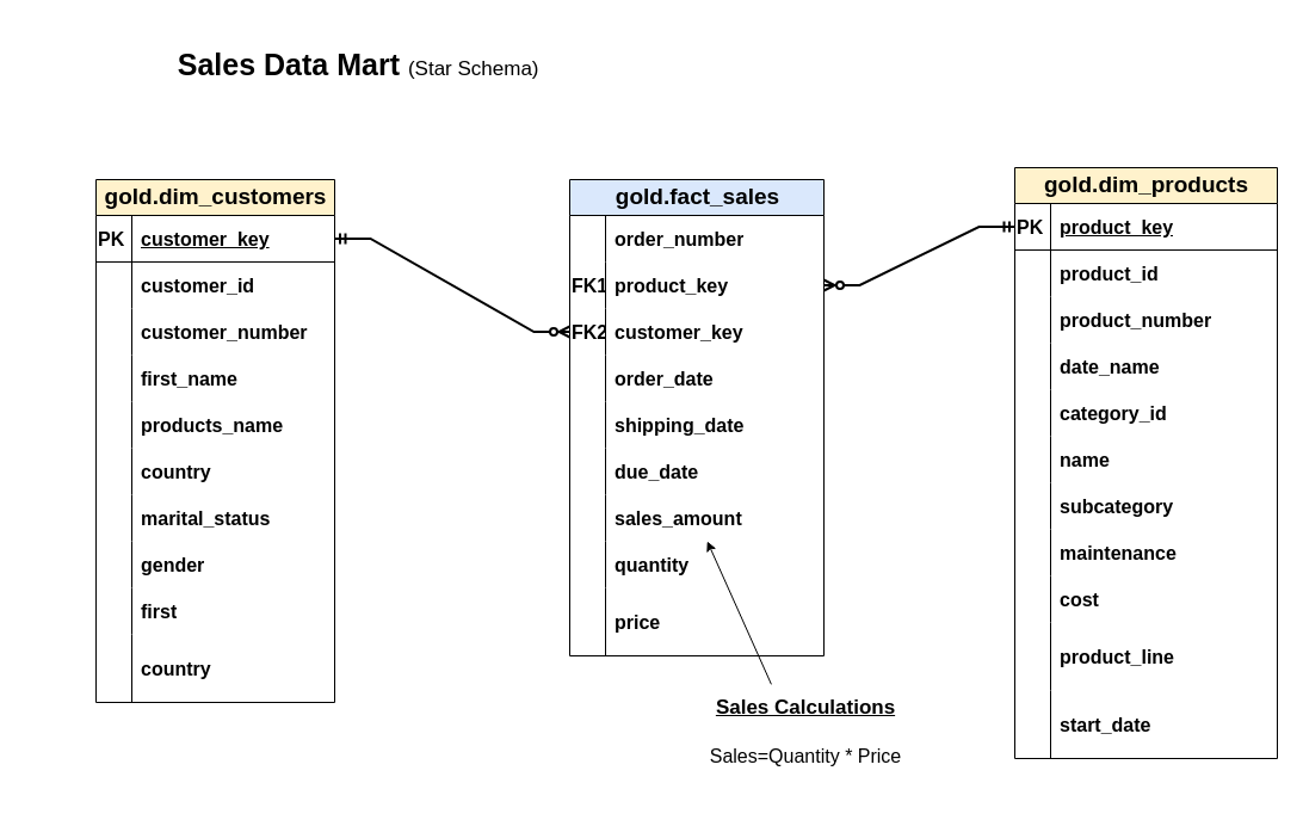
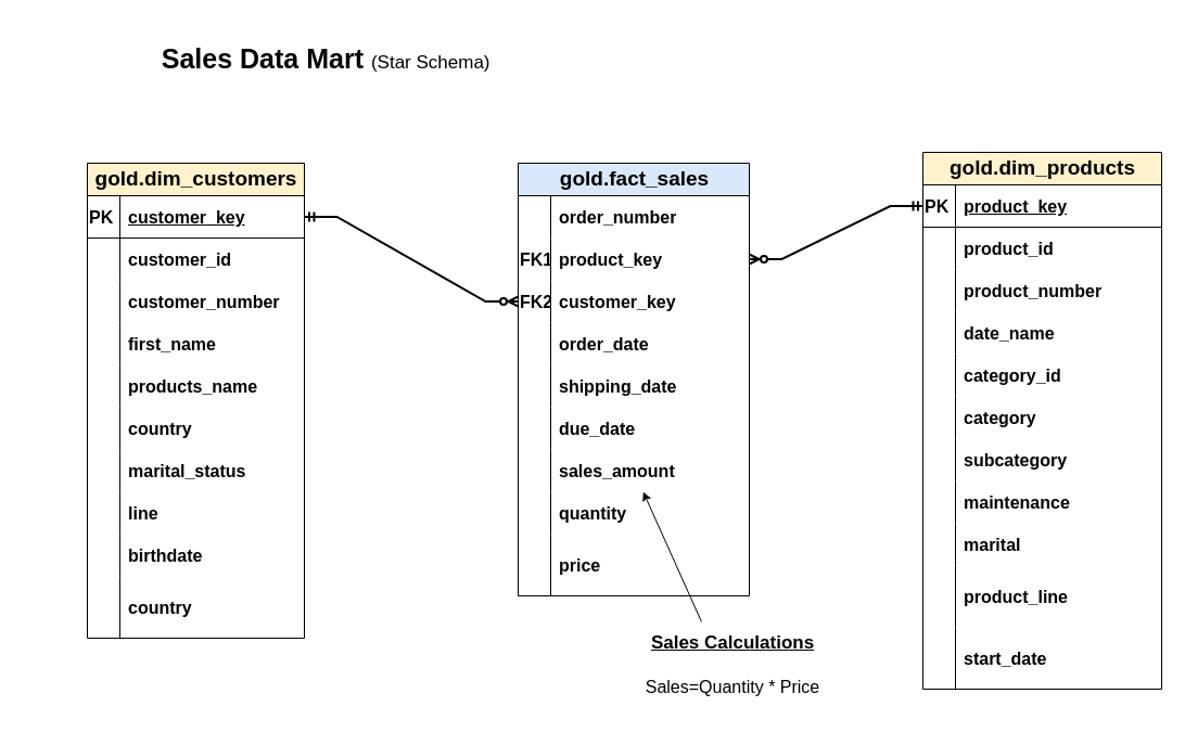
- <mxCell id="79" value="name" style="shape=partialRectangle;connectable=0;fillColor=none;top=0;left=0;bottom=0;right=0;align=left;spacingLeft=6;overflow=hidden;whiteSpace=wrap;html=1;fontSize=16;fontStyle=1" parent="77" vertex="1"><mxGeometry x="30" width="190" height="39" as="geometry"><mxRectangle width="190" height="39" as="alternateBounds" /></mxGeometry></mxCell>
+ <mxCell id="79" value="category" style="shape=partialRectangle;connectable=0;fillColor=none;top=0;left=0;bottom=0;right=0;align=left;spacingLeft=6;overflow=hidden;whiteSpace=wrap;html=1;fontSize=16;fontStyle=1" parent="77" vertex="1"><mxGeometry x="30" width="190" height="39" as="geometry"><mxRectangle width="190" height="39" as="alternateBounds" /></mxGeometry></mxCell>
- <mxCell id="26" value="gender" style="shape=partialRectangle;connectable=0;fillColor=none;top=0;left=0;bottom=0;right=0;align=left;spacingLeft=6;overflow=hidden;whiteSpace=wrap;html=1;fontSize=16;fontStyle=1" parent="24" vertex="1"><mxGeometry x="30" width="170" height="39" as="geometry"><mxRectangle width="170" height="39" as="alternateBounds" /></mxGeometry></mxCell>
+ <mxCell id="26" value="line" style="shape=partialRectangle;connectable=0;fillColor=none;top=0;left=0;bottom=0;right=0;align=left;spacingLeft=6;overflow=hidden;whiteSpace=wrap;html=1;fontSize=16;fontStyle=1" parent="24" vertex="1"><mxGeometry x="30" width="170" height="39" as="geometry"><mxRectangle width="170" height="39" as="alternateBounds" /></mxGeometry></mxCell>
- <mxCell id="88" value="cost" style="shape=partialRectangle;connectable=0;fillColor=none;top=0;left=0;bottom=0;right=0;align=left;spacingLeft=6;overflow=hidden;whiteSpace=wrap;html=1;fontSize=16;fontStyle=1" parent="86" vertex="1"><mxGeometry x="30" width="190" height="39" as="geometry"><mxRectangle width="190" height="39" as="alternateBounds" /></mxGeometry></mxCell>
+ <mxCell id="88" value="marital" style="shape=partialRectangle;connectable=0;fillColor=none;top=0;left=0;bottom=0;right=0;align=left;spacingLeft=6;overflow=hidden;whiteSpace=wrap;html=1;fontSize=16;fontStyle=1" parent="86" vertex="1"><mxGeometry x="30" width="190" height="39" as="geometry"><mxRectangle width="190" height="39" as="alternateBounds" /></mxGeometry></mxCell>
- <mxCell id="29" value="first" style="shape=partialRectangle;connectable=0;fillColor=none;top=0;left=0;bottom=0;right=0;align=left;spacingLeft=6;overflow=hidden;whiteSpace=wrap;html=1;fontSize=16;fontStyle=1" parent="27" vertex="1"><mxGeometry x="30" width="170" height="39" as="geometry"><mxRectangle width="170" height="39" as="alternateBounds" /></mxGeometry></mxCell>
+ <mxCell id="29" value="birthdate" style="shape=partialRectangle;connectable=0;fillColor=none;top=0;left=0;bottom=0;right=0;align=left;spacingLeft=6;overflow=hidden;whiteSpace=wrap;html=1;fontSize=16;fontStyle=1" parent="27" vertex="1"><mxGeometry x="30" width="170" height="39" as="geometry"><mxRectangle width="170" height="39" as="alternateBounds" /></mxGeometry></mxCell>
